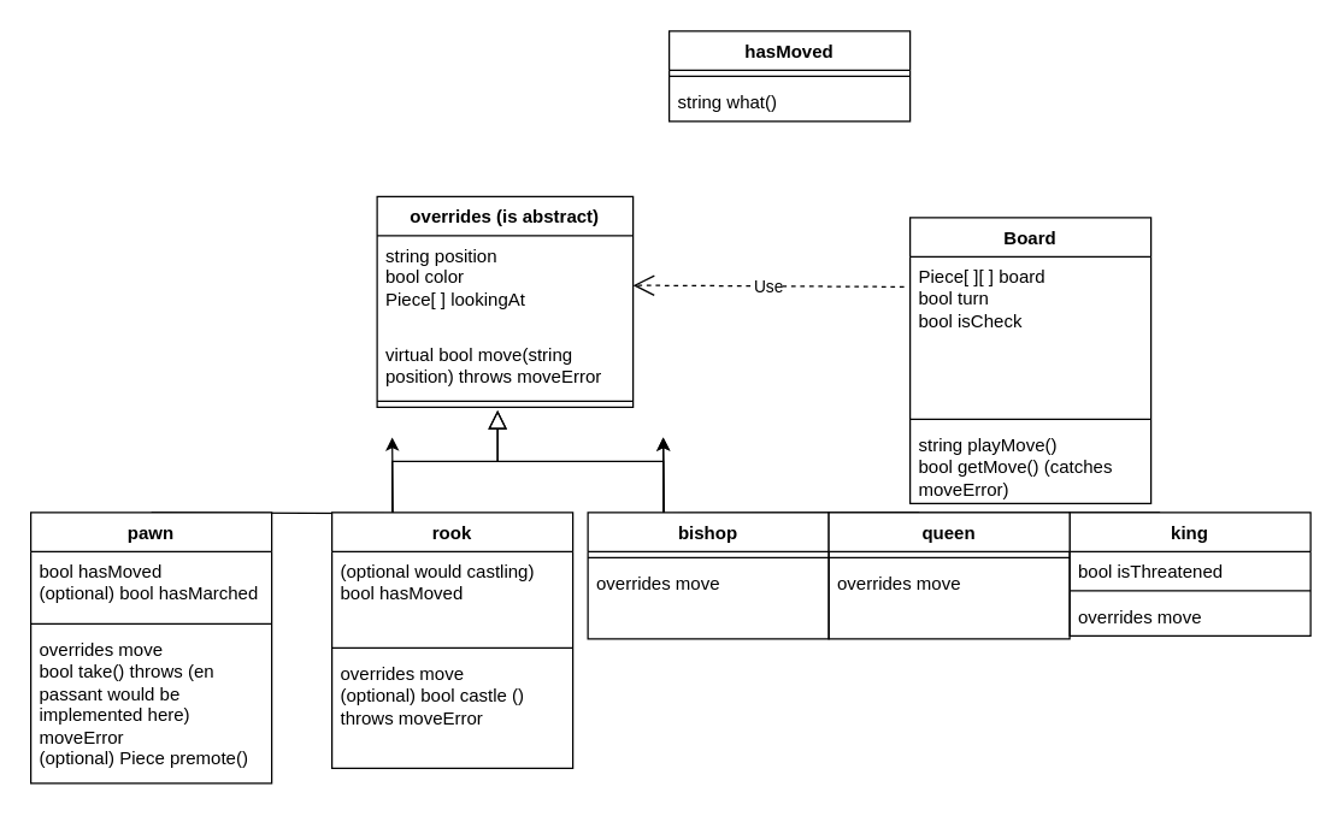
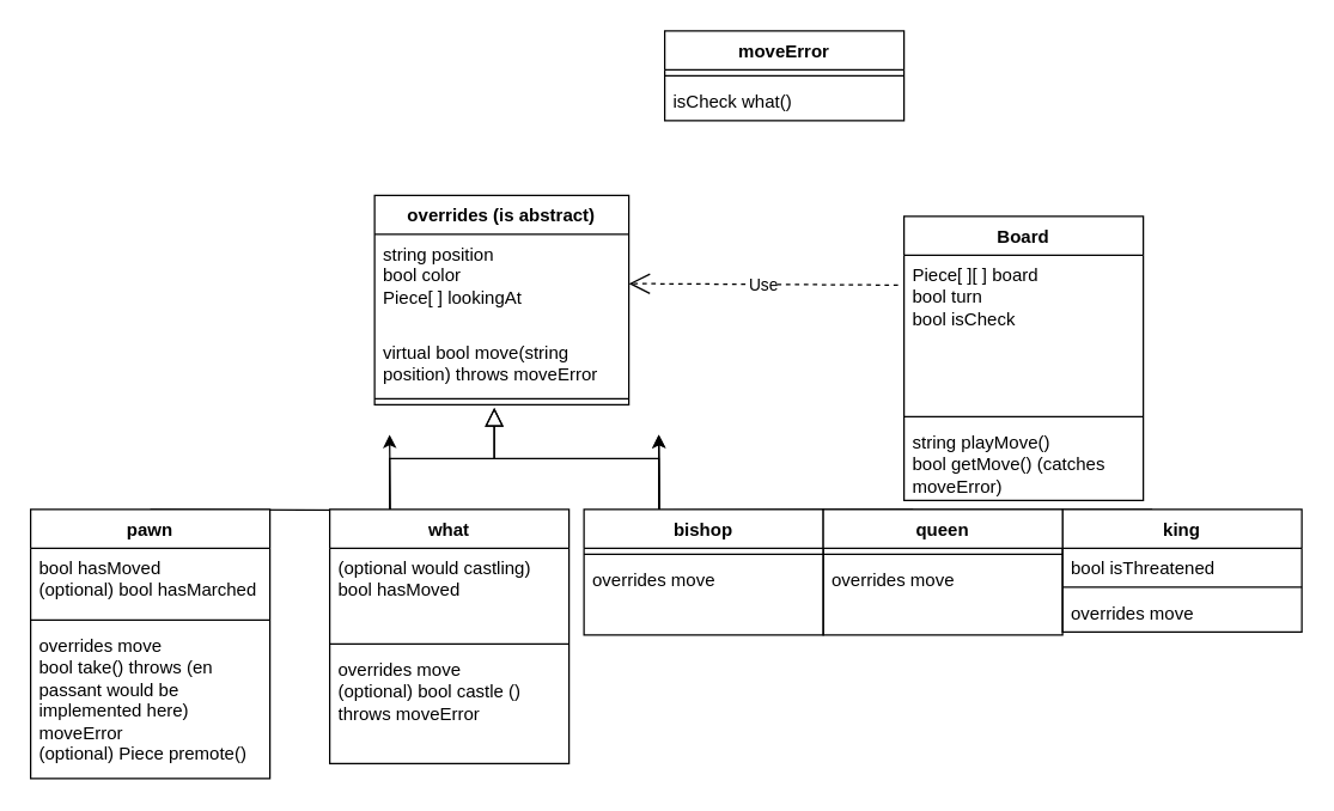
- <mxCell id="29" value="hasMoved" style="swimlane;fontStyle=1;align=center;verticalAlign=top;childLayout=stackLayout;horizontal=1;startSize=26;horizontalStack=0;resizeParent=1;resizeParentMax=0;resizeLast=0;collapsible=1;marginBottom=0;whiteSpace=wrap;html=1;" parent="1" vertex="1"><mxGeometry x="444" y="20" width="160" height="60" as="geometry" /></mxCell>
+ <mxCell id="29" value="moveError" style="swimlane;fontStyle=1;align=center;verticalAlign=top;childLayout=stackLayout;horizontal=1;startSize=26;horizontalStack=0;resizeParent=1;resizeParentMax=0;resizeLast=0;collapsible=1;marginBottom=0;whiteSpace=wrap;html=1;" parent="1" vertex="1"><mxGeometry x="444" y="20" width="160" height="60" as="geometry" /></mxCell>
- <mxCell id="31" value="string what()" style="text;strokeColor=none;fillColor=none;align=left;verticalAlign=top;spacingLeft=4;spacingRight=4;overflow=hidden;rotatable=0;points=[[0,0.5],[1,0.5]];portConstraint=eastwest;whiteSpace=wrap;html=1;" parent="29" vertex="1"><mxGeometry y="34" width="160" height="26" as="geometry" /></mxCell>
+ <mxCell id="31" value="isCheck what()" style="text;strokeColor=none;fillColor=none;align=left;verticalAlign=top;spacingLeft=4;spacingRight=4;overflow=hidden;rotatable=0;points=[[0,0.5],[1,0.5]];portConstraint=eastwest;whiteSpace=wrap;html=1;" parent="29" vertex="1"><mxGeometry y="34" width="160" height="26" as="geometry" /></mxCell>
- <mxCell id="11" value="rook" style="swimlane;fontStyle=1;align=center;verticalAlign=top;childLayout=stackLayout;horizontal=1;startSize=26;horizontalStack=0;resizeParent=1;resizeParentMax=0;resizeLast=0;collapsible=1;marginBottom=0;whiteSpace=wrap;html=1;" parent="1" vertex="1"><mxGeometry x="220" y="340" width="160" height="170" as="geometry" /></mxCell>
+ <mxCell id="11" value="what" style="swimlane;fontStyle=1;align=center;verticalAlign=top;childLayout=stackLayout;horizontal=1;startSize=26;horizontalStack=0;resizeParent=1;resizeParentMax=0;resizeLast=0;collapsible=1;marginBottom=0;whiteSpace=wrap;html=1;" parent="1" vertex="1"><mxGeometry x="220" y="340" width="160" height="170" as="geometry" /></mxCell>
